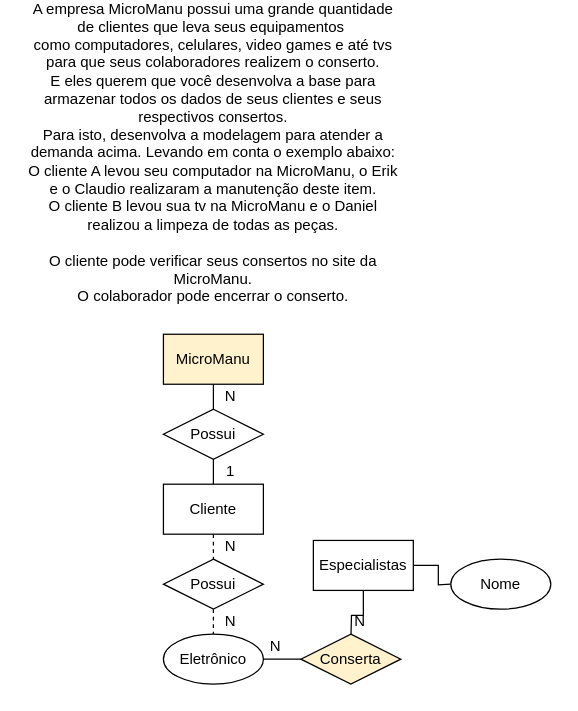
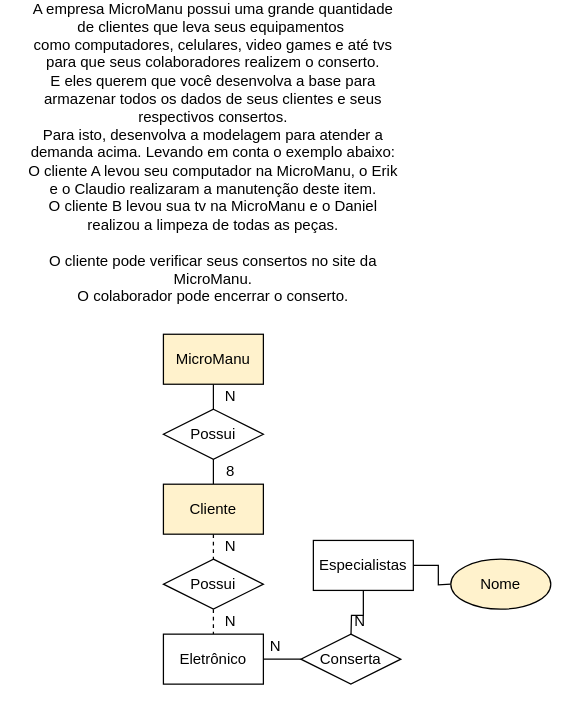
- <mxCell id="9" value="1" style="text;html=1;strokeColor=none;fillColor=none;align=center;verticalAlign=middle;whiteSpace=wrap;rounded=0;" vertex="1" parent="1"><mxGeometry x="174" y="280" width="20" height="20" as="geometry" /></mxCell>
+ <mxCell id="9" value="8" style="text;html=1;strokeColor=none;fillColor=none;align=center;verticalAlign=middle;whiteSpace=wrap;rounded=0;" vertex="1" parent="1"><mxGeometry x="174" y="280" width="20" height="20" as="geometry" /></mxCell>
- <mxCell id="7" value="Cliente" style="rounded=0;whiteSpace=wrap;html=1;" vertex="1" parent="1"><mxGeometry x="130" y="300" width="80" height="40" as="geometry" /></mxCell>
+ <mxCell id="7" value="Cliente" style="rounded=0;whiteSpace=wrap;html=1;fillColor=#fff2cc;" vertex="1" parent="1"><mxGeometry x="130" y="300" width="80" height="40" as="geometry" /></mxCell>
- <mxCell id="14" value="Nome" style="ellipse;whiteSpace=wrap;html=1;" vertex="1" parent="1"><mxGeometry x="360" y="360" width="80" height="40" as="geometry" /></mxCell>
+ <mxCell id="14" value="Nome" style="ellipse;whiteSpace=wrap;html=1;fillColor=#fff2cc;" vertex="1" parent="1"><mxGeometry x="360" y="360" width="80" height="40" as="geometry" /></mxCell>
- <mxCell id="16" value="Eletrônico" style="ellipse;whiteSpace=wrap;html=1;" vertex="1" parent="1"><mxGeometry x="130" y="420" width="80" height="40" as="geometry" /></mxCell>
+ <mxCell id="16" value="Eletrônico" style="rounded=0;whiteSpace=wrap;html=1;" vertex="1" parent="1"><mxGeometry x="130" y="420" width="80" height="40" as="geometry" /></mxCell>
- <mxCell id="21" value="Conserta" style="rhombus;whiteSpace=wrap;html=1;fillColor=#fff2cc;" vertex="1" parent="1"><mxGeometry x="240" y="420" width="80" height="40" as="geometry" /></mxCell>
+ <mxCell id="21" value="Conserta" style="rhombus;whiteSpace=wrap;html=1;" vertex="1" parent="1"><mxGeometry x="240" y="420" width="80" height="40" as="geometry" /></mxCell>
